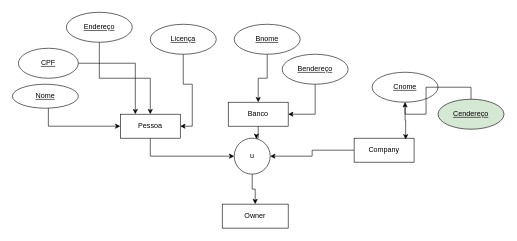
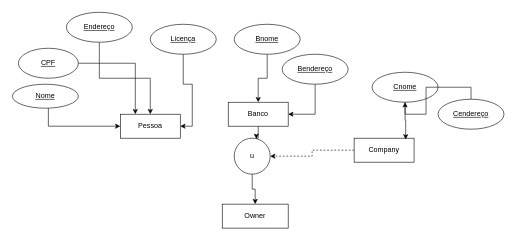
- <mxCell id="25" value="&lt;u&gt;Cendereço&lt;/u&gt;" style="ellipse;whiteSpace=wrap;html=1;fillColor=#d5e8d4;" vertex="1" parent="1"><mxGeometry x="730" y="165" width="110" height="50" as="geometry" /></mxCell>
+ <mxCell id="25" value="&lt;u&gt;Cendereço&lt;/u&gt;" style="ellipse;whiteSpace=wrap;html=1;" vertex="1" parent="1"><mxGeometry x="730" y="165" width="110" height="50" as="geometry" /></mxCell>
- <mxCell id="7" style="edgeStyle=orthogonalEdgeStyle;rounded=0;orthogonalLoop=1;jettySize=auto;html=1;entryX=1;entryY=0.5;entryDx=0;entryDy=0;" edge="1" parent="1" source="8" target="3"><mxGeometry relative="1" as="geometry" /></mxCell>
+ <mxCell id="7" style="edgeStyle=orthogonalEdgeStyle;rounded=0;orthogonalLoop=1;jettySize=auto;html=1;entryX=1;entryY=0.5;entryDx=0;entryDy=0;dashed=1;" edge="1" parent="1" source="8" target="3"><mxGeometry relative="1" as="geometry" /></mxCell>
- <mxCell id="4" style="edgeStyle=orthogonalEdgeStyle;rounded=0;orthogonalLoop=1;jettySize=auto;html=1;exitX=0.5;exitY=1;exitDx=0;exitDy=0;entryX=0;entryY=0.5;entryDx=0;entryDy=0;" edge="1" parent="1" source="5" target="3"><mxGeometry relative="1" as="geometry" /></mxCell>
